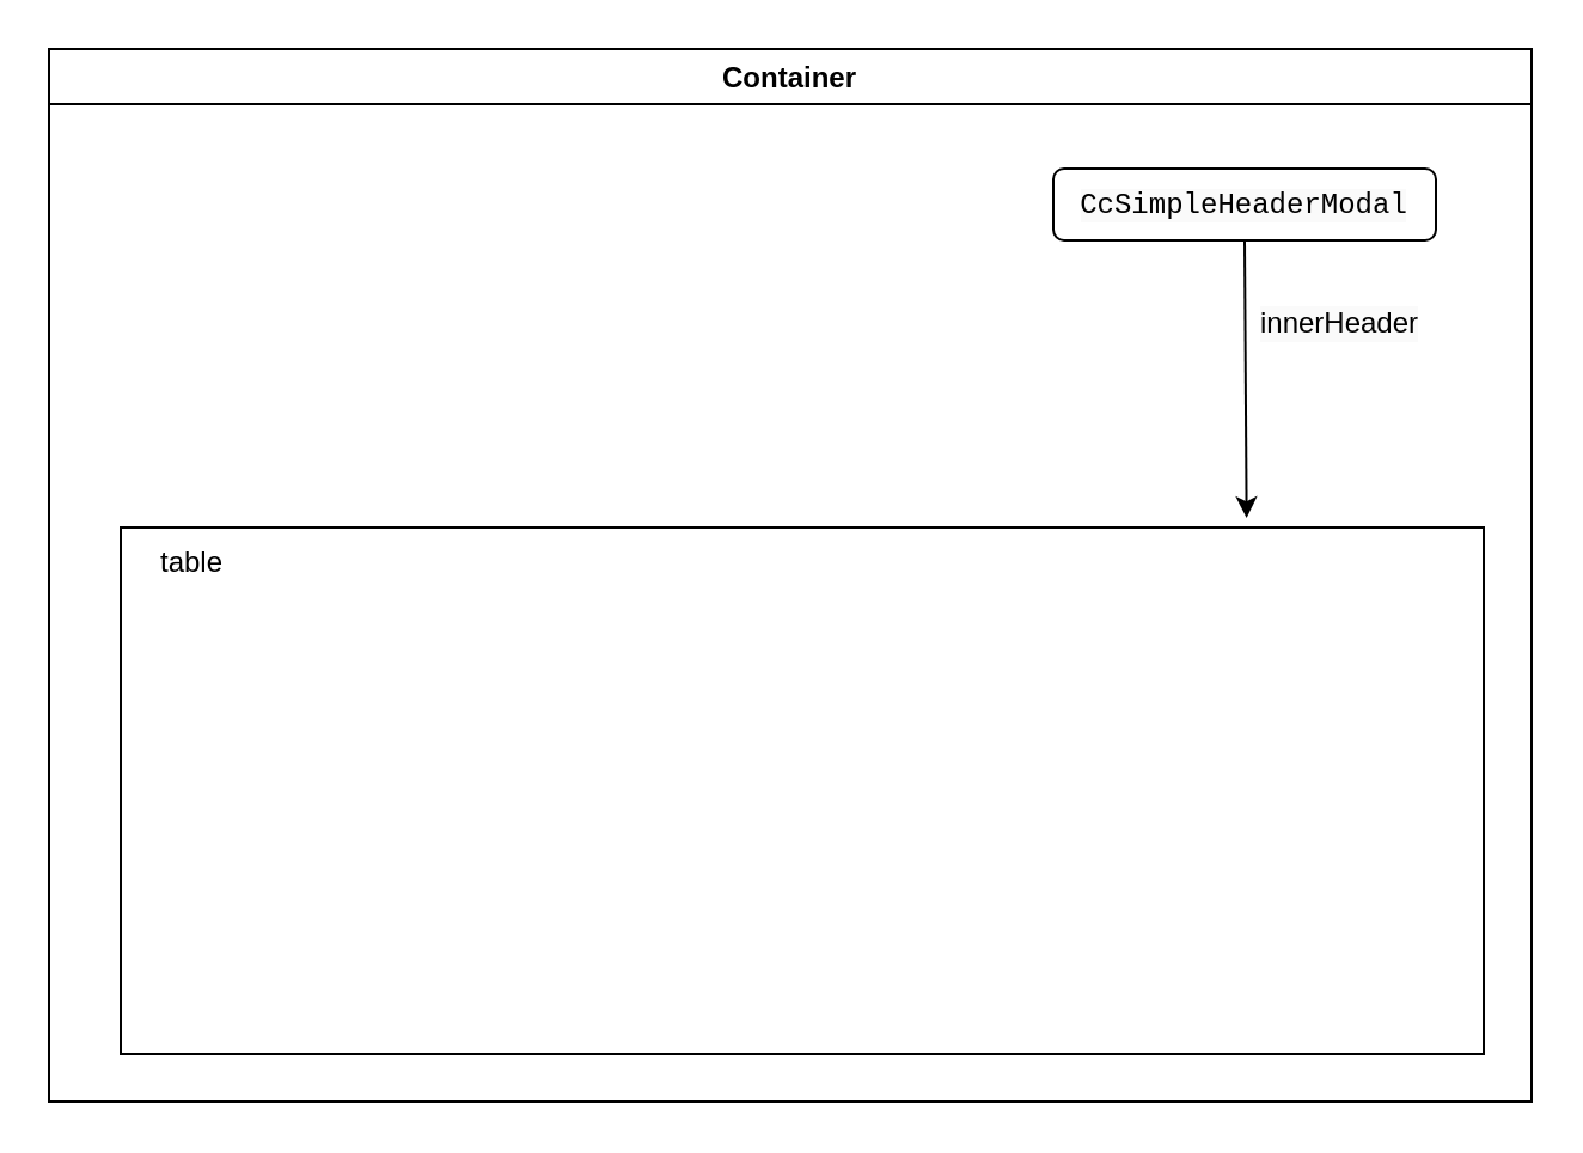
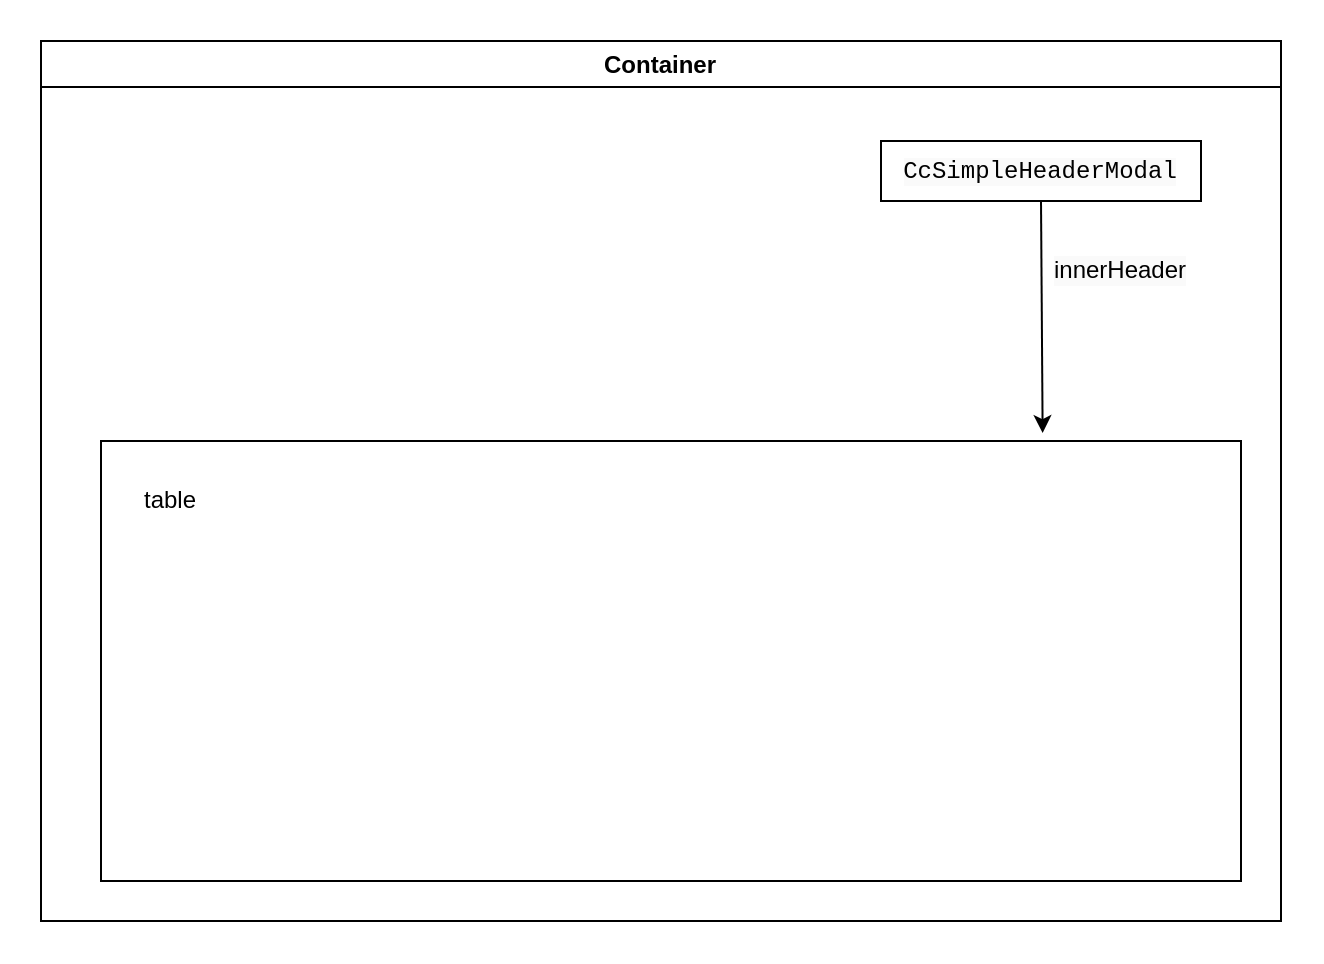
- <mxCell id="6" value="&lt;div style=&quot;font-family: &amp;#34;menlo&amp;#34; , &amp;#34;monaco&amp;#34; , &amp;#34;courier new&amp;#34; , monospace ; line-height: 18px&quot;&gt;&lt;span style=&quot;background-color: rgb(250 , 250 , 250)&quot;&gt;CcSimpleHeaderModal&lt;/span&gt;&lt;/div&gt;" style="whiteSpace=wrap;html=1;rounded=1;" vertex="1" parent="2"><mxGeometry x="420" y="50" width="160" height="30" as="geometry" /></mxCell>
+ <mxCell id="6" value="&lt;div style=&quot;font-family: &amp;#34;menlo&amp;#34; , &amp;#34;monaco&amp;#34; , &amp;#34;courier new&amp;#34; , monospace ; line-height: 18px&quot;&gt;&lt;span style=&quot;background-color: rgb(250 , 250 , 250)&quot;&gt;CcSimpleHeaderModal&lt;/span&gt;&lt;/div&gt;" style="rounded=0;whiteSpace=wrap;html=1;" vertex="1" parent="2"><mxGeometry x="420" y="50" width="160" height="30" as="geometry" /></mxCell>
- <mxCell id="5" value="table" style="text;html=1;strokeColor=none;fillColor=none;align=center;verticalAlign=middle;whiteSpace=wrap;rounded=0;" vertex="1" parent="3"><mxGeometry width="60" height="30" as="geometry" /></mxCell>
+ <mxCell id="5" value="table" style="text;html=1;strokeColor=none;fillColor=none;align=center;verticalAlign=middle;whiteSpace=wrap;rounded=0;" vertex="1" parent="3"><mxGeometry x="5" y="15" width="60" height="30" as="geometry" /></mxCell>
